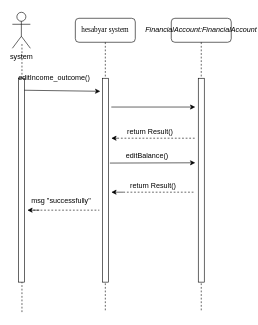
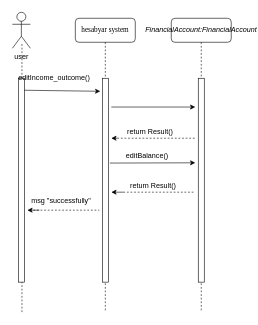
- <mxCell id="5" value="system&lt;br&gt;" style="shape=umlActor;html=1;verticalLabelPosition=bottom;verticalAlign=top;align=center;" vertex="1" parent="1"><mxGeometry x="20" y="20" width="30" height="60" as="geometry" /></mxCell>
+ <mxCell id="5" value="user&lt;br&gt;" style="shape=umlActor;html=1;verticalLabelPosition=bottom;verticalAlign=top;align=center;" vertex="1" parent="1"><mxGeometry x="20" y="20" width="30" height="60" as="geometry" /></mxCell>
